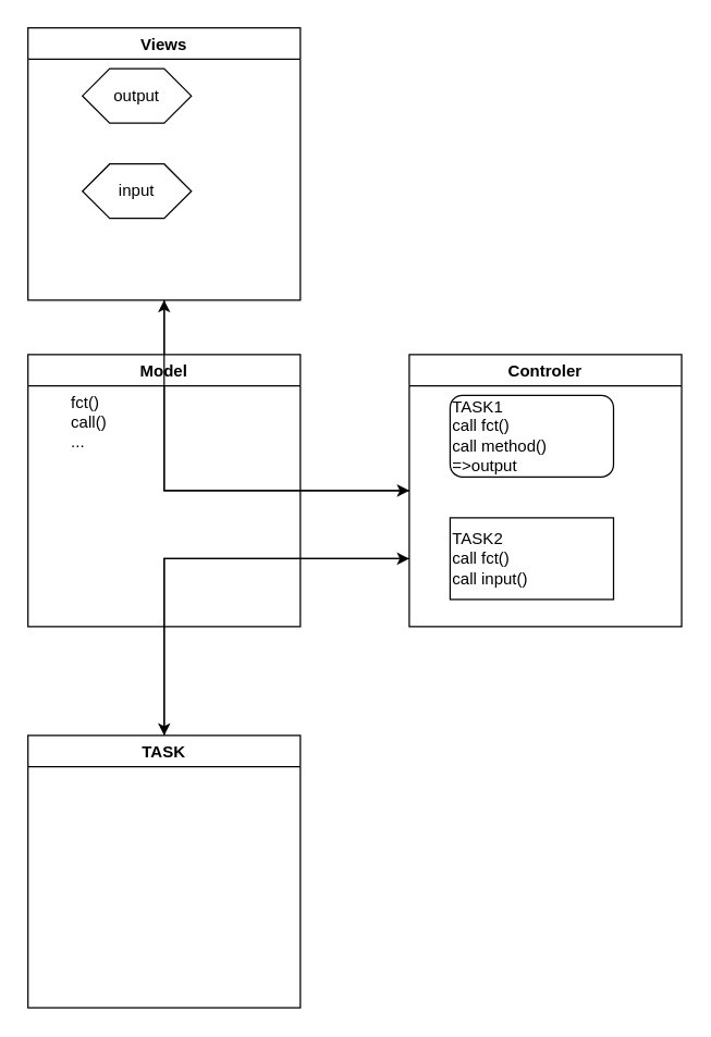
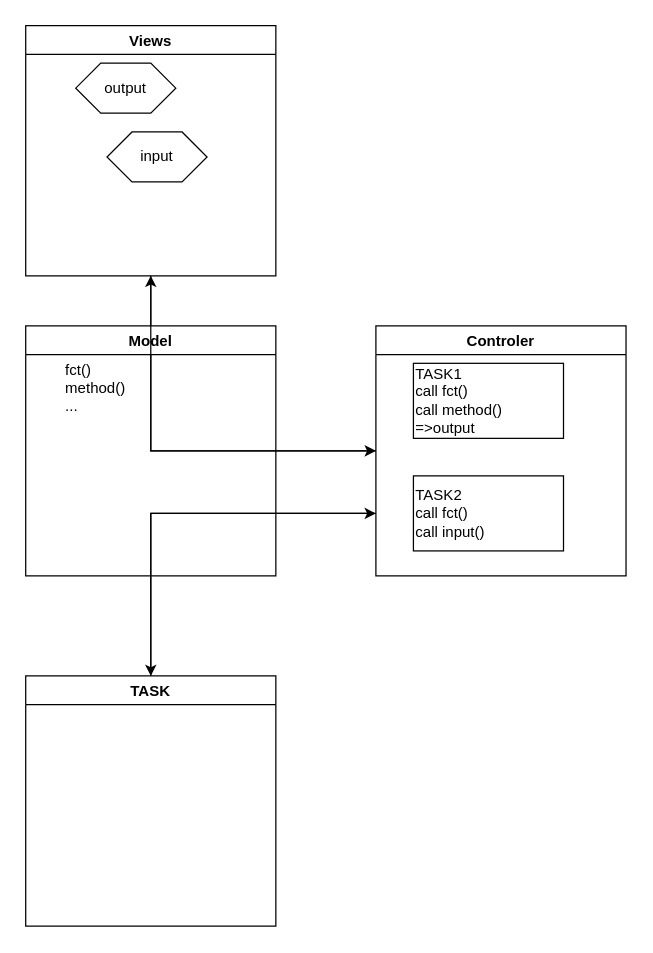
- <mxCell id="12" value="input" style="shape=hexagon;perimeter=hexagonPerimeter2;whiteSpace=wrap;html=1;fixedSize=1;align=center;" vertex="1" parent="10"><mxGeometry x="40" y="100" width="80" height="40" as="geometry" /></mxCell>
+ <mxCell id="12" value="input" style="shape=hexagon;perimeter=hexagonPerimeter2;whiteSpace=wrap;html=1;fixedSize=1;align=center;" vertex="1" parent="10"><mxGeometry x="65" y="85" width="80" height="40" as="geometry" /></mxCell>
- <mxCell id="8" value="fct()&lt;br&gt;call()&lt;br&gt;..." style="text;html=1;strokeColor=none;fillColor=none;align=left;verticalAlign=middle;whiteSpace=wrap;rounded=0;" vertex="1" parent="7"><mxGeometry x="30" y="40" width="40" height="20" as="geometry" /></mxCell>
+ <mxCell id="8" value="fct()&lt;br&gt;method()&lt;br&gt;..." style="text;html=1;strokeColor=none;fillColor=none;align=left;verticalAlign=middle;whiteSpace=wrap;rounded=0;" vertex="1" parent="7"><mxGeometry x="30" y="40" width="40" height="20" as="geometry" /></mxCell>
- <mxCell id="5" value="TASK1&lt;br&gt;call fct()&lt;br&gt;call method()&lt;br&gt;=&amp;gt;output" style="whiteSpace=wrap;html=1;align=left;rounded=1;" vertex="1" parent="4"><mxGeometry x="30" y="30" width="120" height="60" as="geometry" /></mxCell>
+ <mxCell id="5" value="TASK1&lt;br&gt;call fct()&lt;br&gt;call method()&lt;br&gt;=&amp;gt;output" style="rounded=0;whiteSpace=wrap;html=1;align=left;" vertex="1" parent="4"><mxGeometry x="30" y="30" width="120" height="60" as="geometry" /></mxCell>
